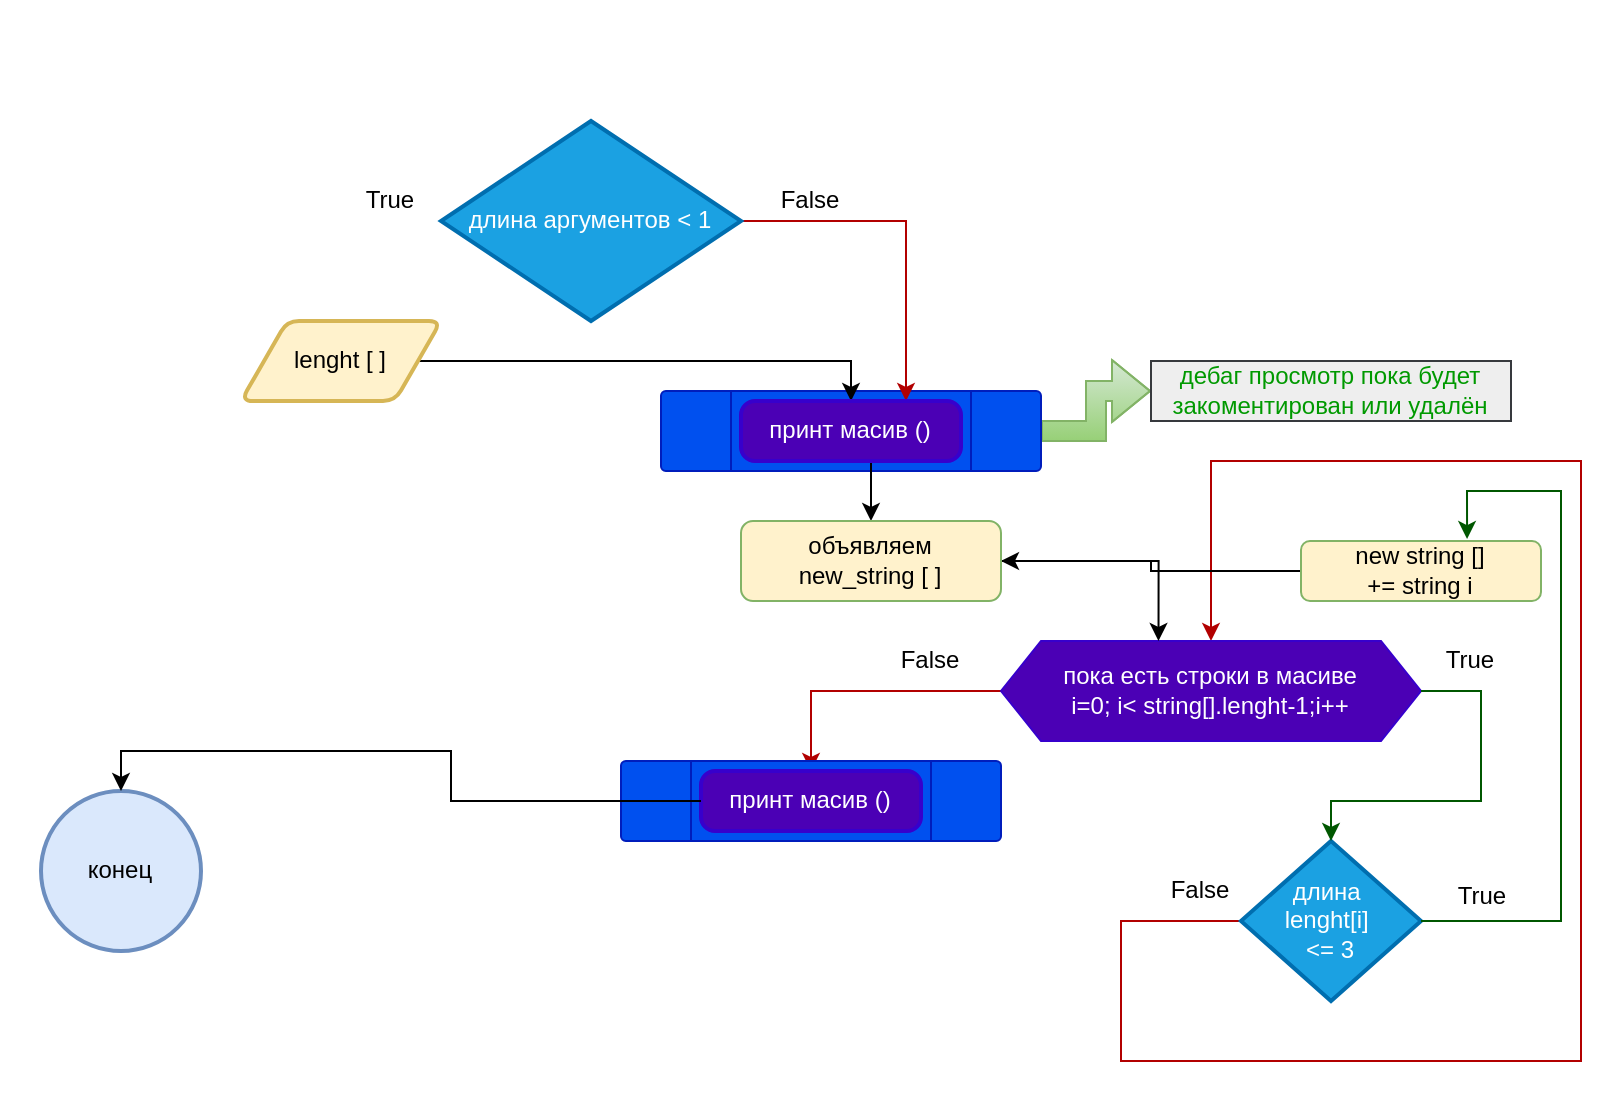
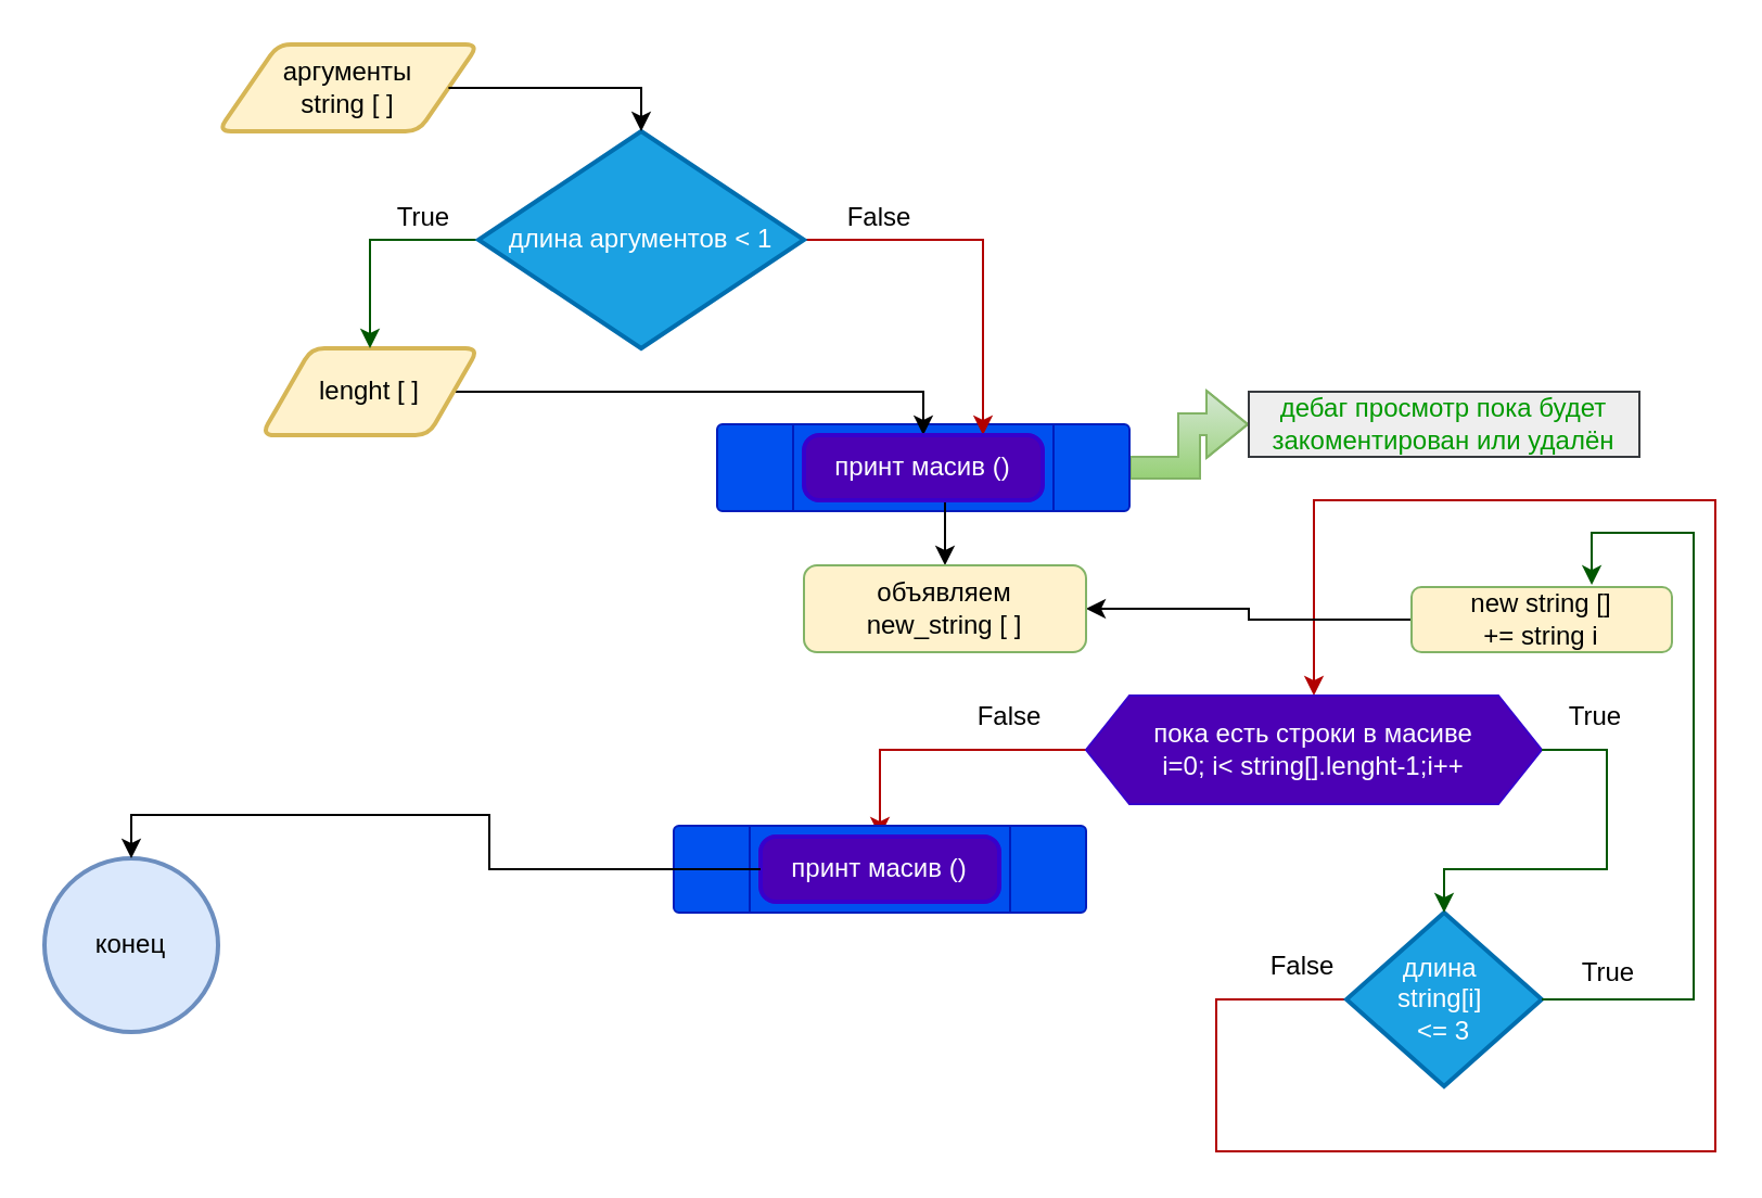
+ <mxCell id="4" value="аргументы &lt;br&gt;string [ ]" style="shape=parallelogram;html=1;strokeWidth=2;perimeter=parallelogramPerimeter;whiteSpace=wrap;rounded=1;arcSize=12;size=0.23;fillColor=#fff2cc;strokeColor=#d6b656;" vertex="1" parent="1"><mxGeometry x="100" y="20" width="120" height="40" as="geometry" /></mxCell>
+ <mxCell id="25" style="edgeStyle=orthogonalEdgeStyle;rounded=0;orthogonalLoop=1;jettySize=auto;html=1;exitX=1;exitY=0.5;exitDx=0;exitDy=0;entryX=0.5;entryY=0;entryDx=0;entryDy=0;entryPerimeter=0;" edge="1" parent="1" source="4" target="10"><mxGeometry relative="1" as="geometry"><Array as="points"><mxPoint x="295" y="40" /></Array></mxGeometry></mxCell>
+ <mxCell id="9" style="edgeStyle=orthogonalEdgeStyle;rounded=0;orthogonalLoop=1;jettySize=auto;html=1;exitX=0;exitY=0.5;exitDx=0;exitDy=0;exitPerimeter=0;fillColor=#008a00;strokeColor=#005700;" edge="1" parent="1" source="10" target="7"><mxGeometry relative="1" as="geometry" /></mxCell>
- <mxCell id="19" style="edgeStyle=orthogonalEdgeStyle;rounded=0;orthogonalLoop=1;jettySize=auto;html=1;exitX=1;exitY=0.5;exitDx=0;exitDy=0;entryX=0.375;entryY=0;entryDx=0;entryDy=0;" edge="1" parent="1" source="20" target="16"><mxGeometry relative="1" as="geometry" /></mxCell>
- <mxCell id="14" value="&lt;div&gt;длина&amp;nbsp;&lt;/div&gt;&lt;div&gt;lenght[i]&amp;nbsp;&lt;/div&gt;&lt;div&gt;&amp;lt;= 3&lt;/div&gt;" style="strokeWidth=2;html=1;shape=mxgraph.flowchart.decision;whiteSpace=wrap;fillColor=#1ba1e2;fontColor=#ffffff;strokeColor=#006EAF;" vertex="1" parent="1"><mxGeometry x="620" y="420" width="90" height="80" as="geometry" /></mxCell>
+ <mxCell id="14" value="&lt;div&gt;длина&amp;nbsp;&lt;/div&gt;&lt;div&gt;string[i]&amp;nbsp;&lt;/div&gt;&lt;div&gt;&amp;lt;= 3&lt;/div&gt;" style="strokeWidth=2;html=1;shape=mxgraph.flowchart.decision;whiteSpace=wrap;fillColor=#1ba1e2;fontColor=#ffffff;strokeColor=#006EAF;" vertex="1" parent="1"><mxGeometry x="620" y="420" width="90" height="80" as="geometry" /></mxCell>
